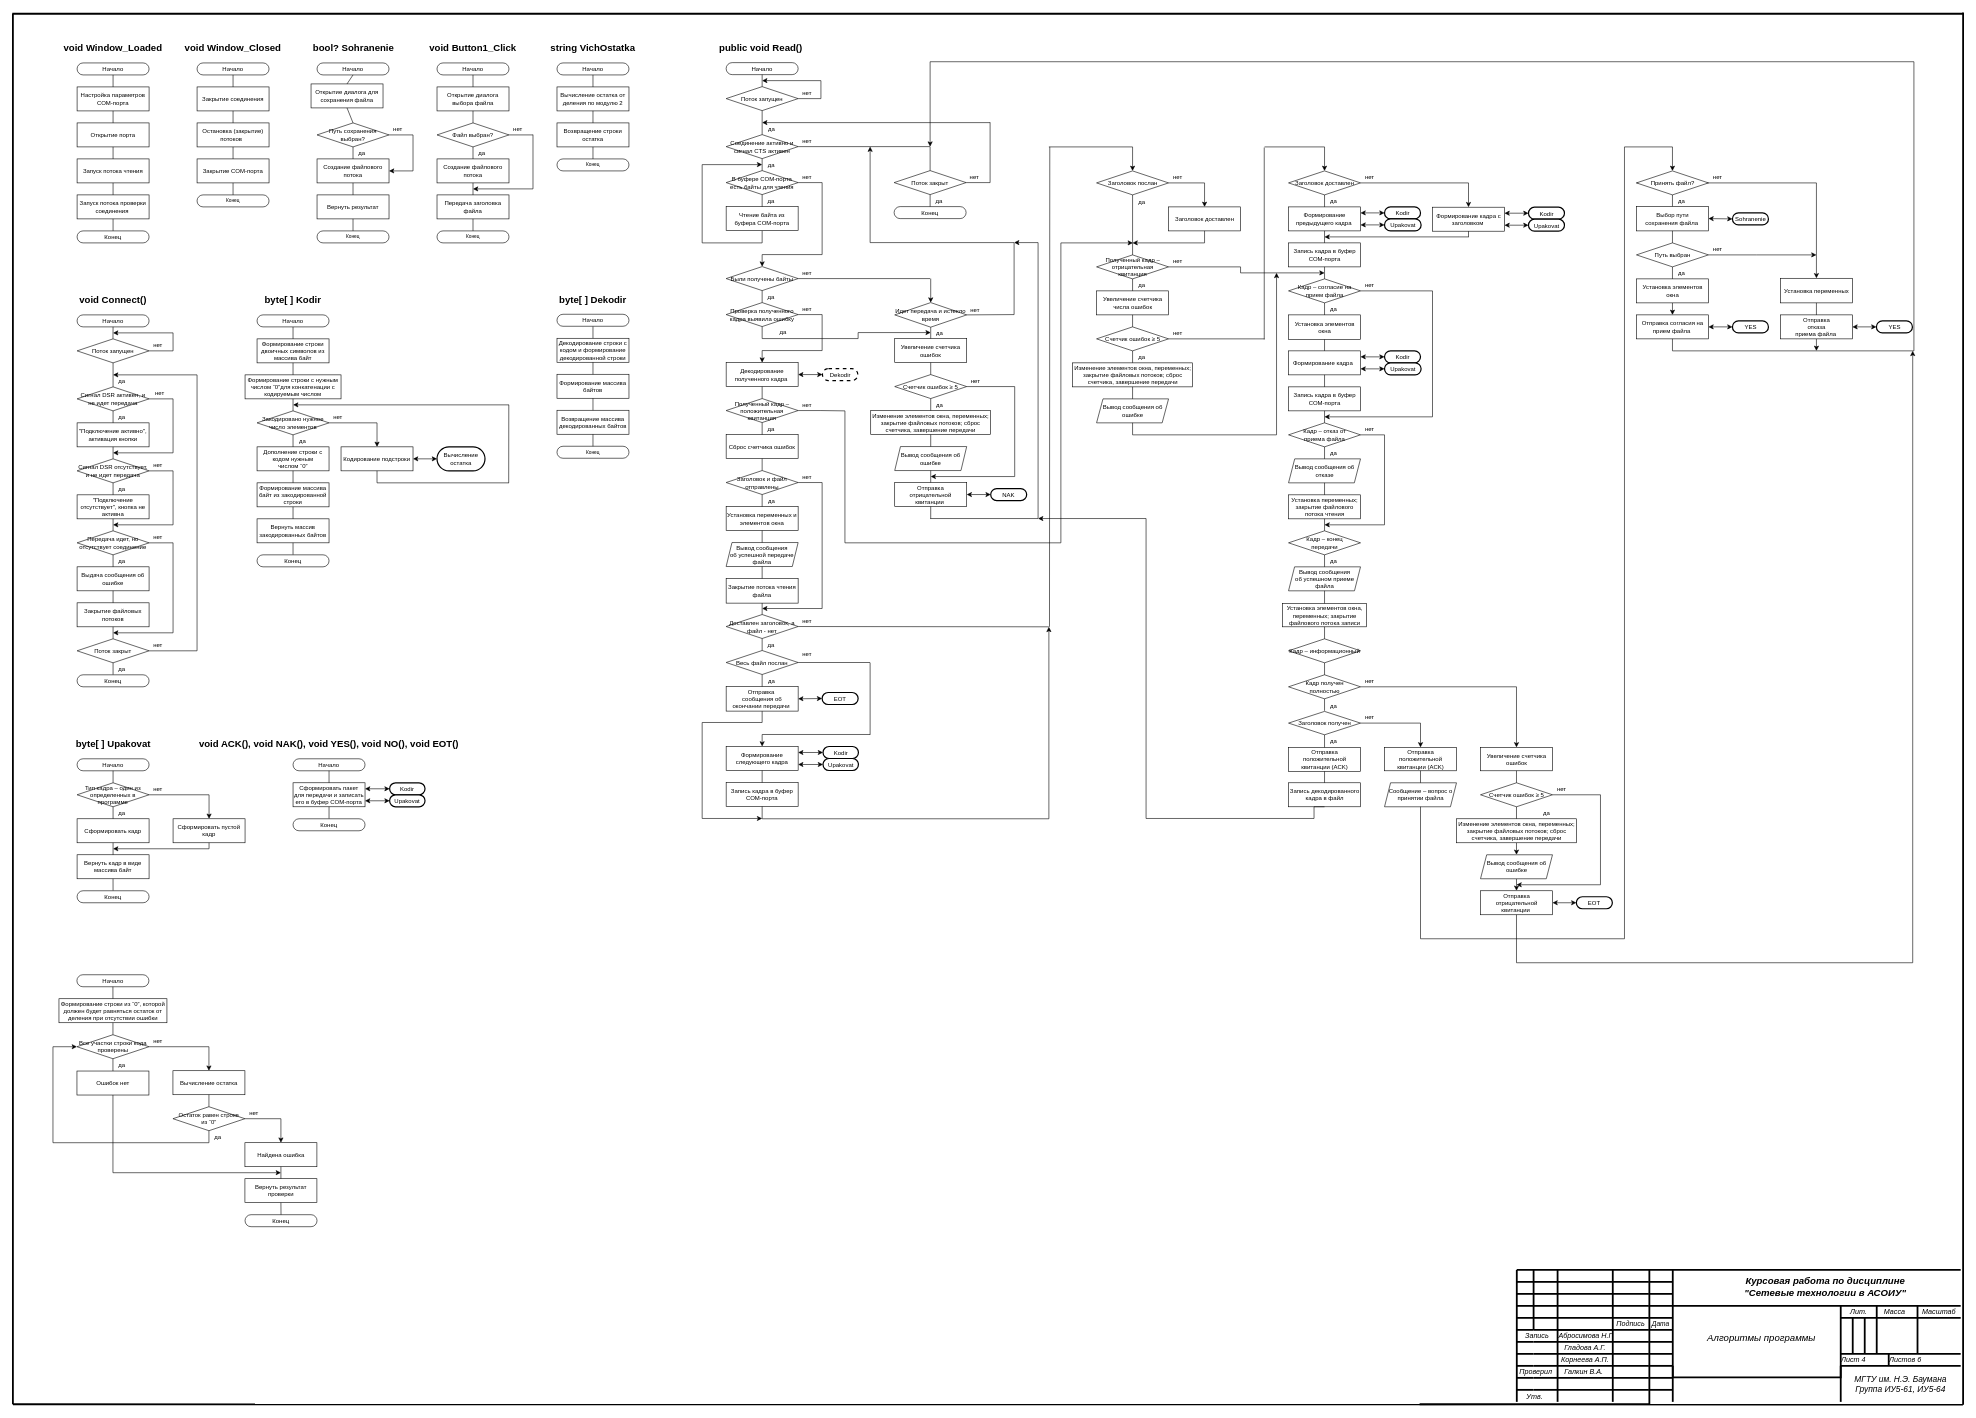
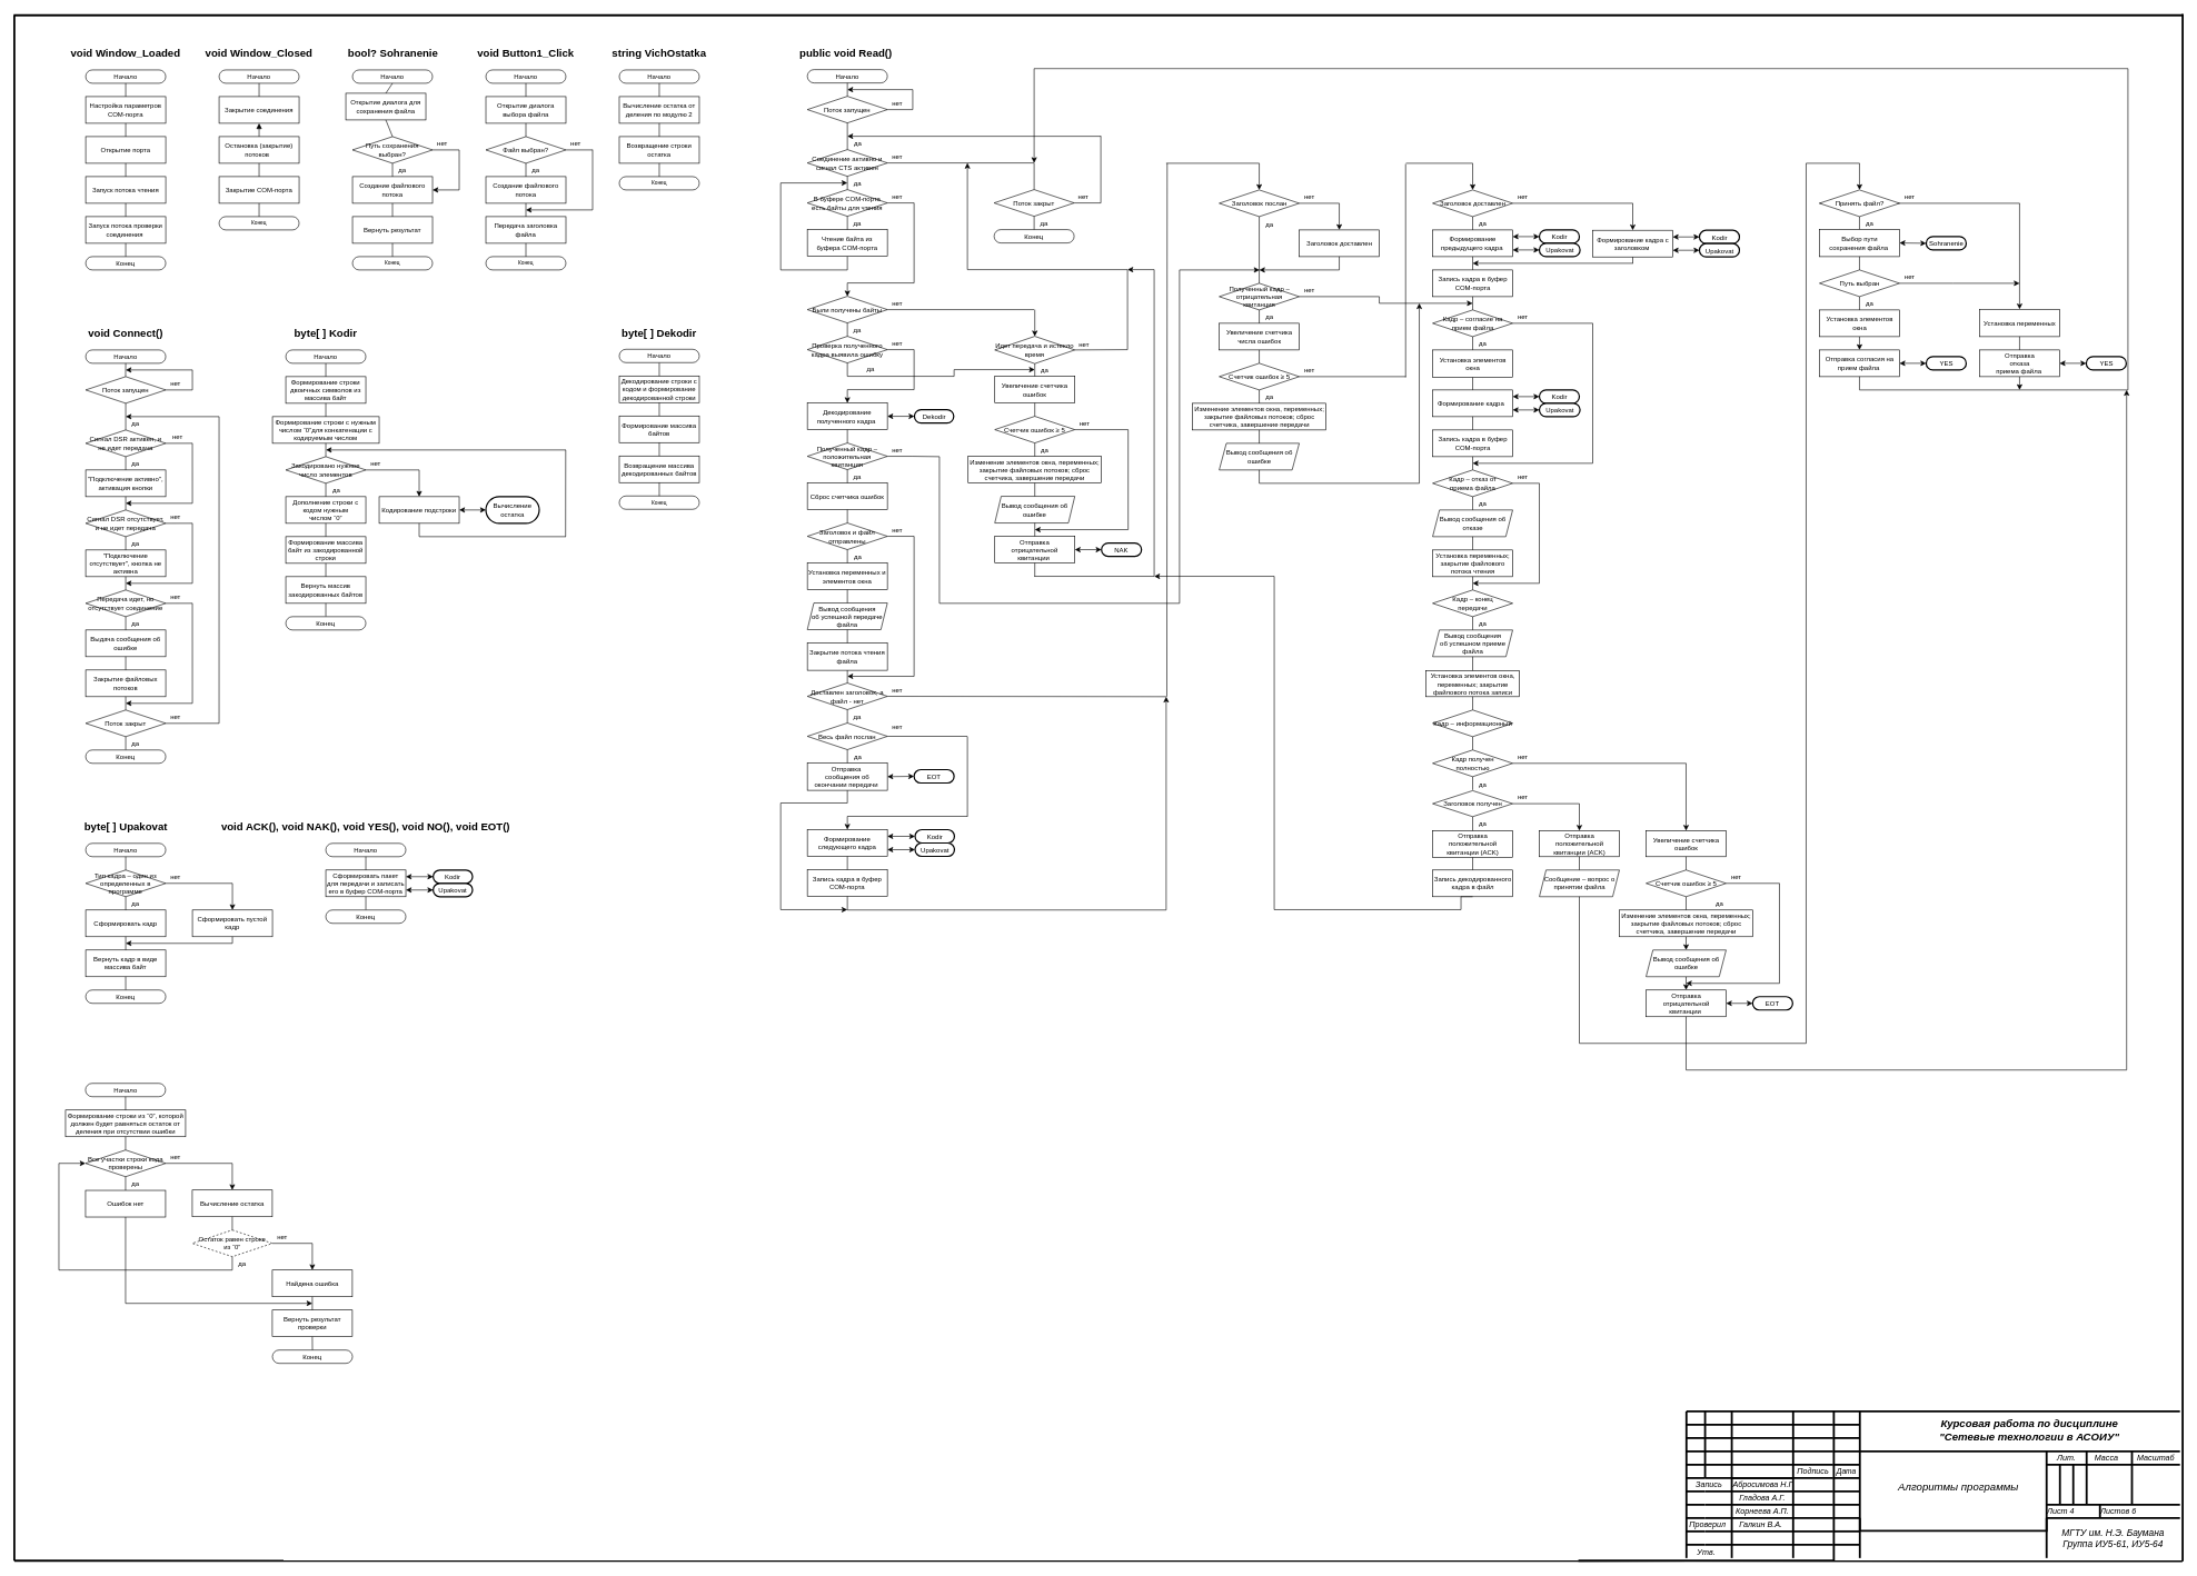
- <mxCell id="164" value="" style="endArrow=none;html=1;entryX=0.5;entryY=1;entryDx=0;entryDy=0;exitX=0.5;exitY=0;exitDx=0;exitDy=0;" parent="1" source="108" target="107" edge="1"><mxGeometry width="50" height="50" relative="1" as="geometry"><mxPoint x="388" y="214" as="sourcePoint" /><mxPoint x="387.643" y="193.786" as="targetPoint" /></mxGeometry></mxCell>
+ <mxCell id="164" value="" style="endArrow=block;html=1;entryX=0.5;entryY=1;entryDx=0;entryDy=0;exitX=0.5;exitY=0;exitDx=0;exitDy=0;" parent="1" source="108" target="107" edge="1"><mxGeometry width="50" height="50" relative="1" as="geometry"><mxPoint x="388" y="214" as="sourcePoint" /><mxPoint x="387.643" y="193.786" as="targetPoint" /></mxGeometry></mxCell>
- <mxCell id="432" value="Dekodir" style="rounded=1;whiteSpace=wrap;html=1;arcSize=50;fontSize=10;strokeWidth=2;dashed=1;" parent="1" vertex="1"><mxGeometry x="1370.5" y="613.5" width="59" height="20" as="geometry" /></mxCell>
+ <mxCell id="432" value="Dekodir" style="rounded=1;whiteSpace=wrap;html=1;arcSize=50;fontSize=10;strokeWidth=2;" parent="1" vertex="1"><mxGeometry x="1370.5" y="613.5" width="59" height="20" as="geometry" /></mxCell>
- <mxCell id="146" value="&lt;font style=&quot;font-size: 10px;&quot;&gt;&lt;font style=&quot;font-size: 10px;&quot;&gt;Остаток равен строке из&amp;nbsp;&lt;/font&gt;&lt;font style=&quot;font-size: 10px;&quot;&gt;“0”&lt;/font&gt;&lt;/font&gt;&lt;br style=&quot;font-size: 10px;&quot;&gt;" style="rhombus;whiteSpace=wrap;html=1;fontSize=10;" parent="1" vertex="1"><mxGeometry x="287.794" y="1844" width="120" height="40" as="geometry" /></mxCell>
+ <mxCell id="146" value="&lt;font style=&quot;font-size: 10px;&quot;&gt;&lt;font style=&quot;font-size: 10px;&quot;&gt;Остаток равен строке из&amp;nbsp;&lt;/font&gt;&lt;font style=&quot;font-size: 10px;&quot;&gt;“0”&lt;/font&gt;&lt;/font&gt;&lt;br style=&quot;font-size: 10px;&quot;&gt;" style="rhombus;whiteSpace=wrap;html=1;fontSize=10;dashed=1;" parent="1" vertex="1"><mxGeometry x="287.794" y="1844" width="120" height="40" as="geometry" /></mxCell>
